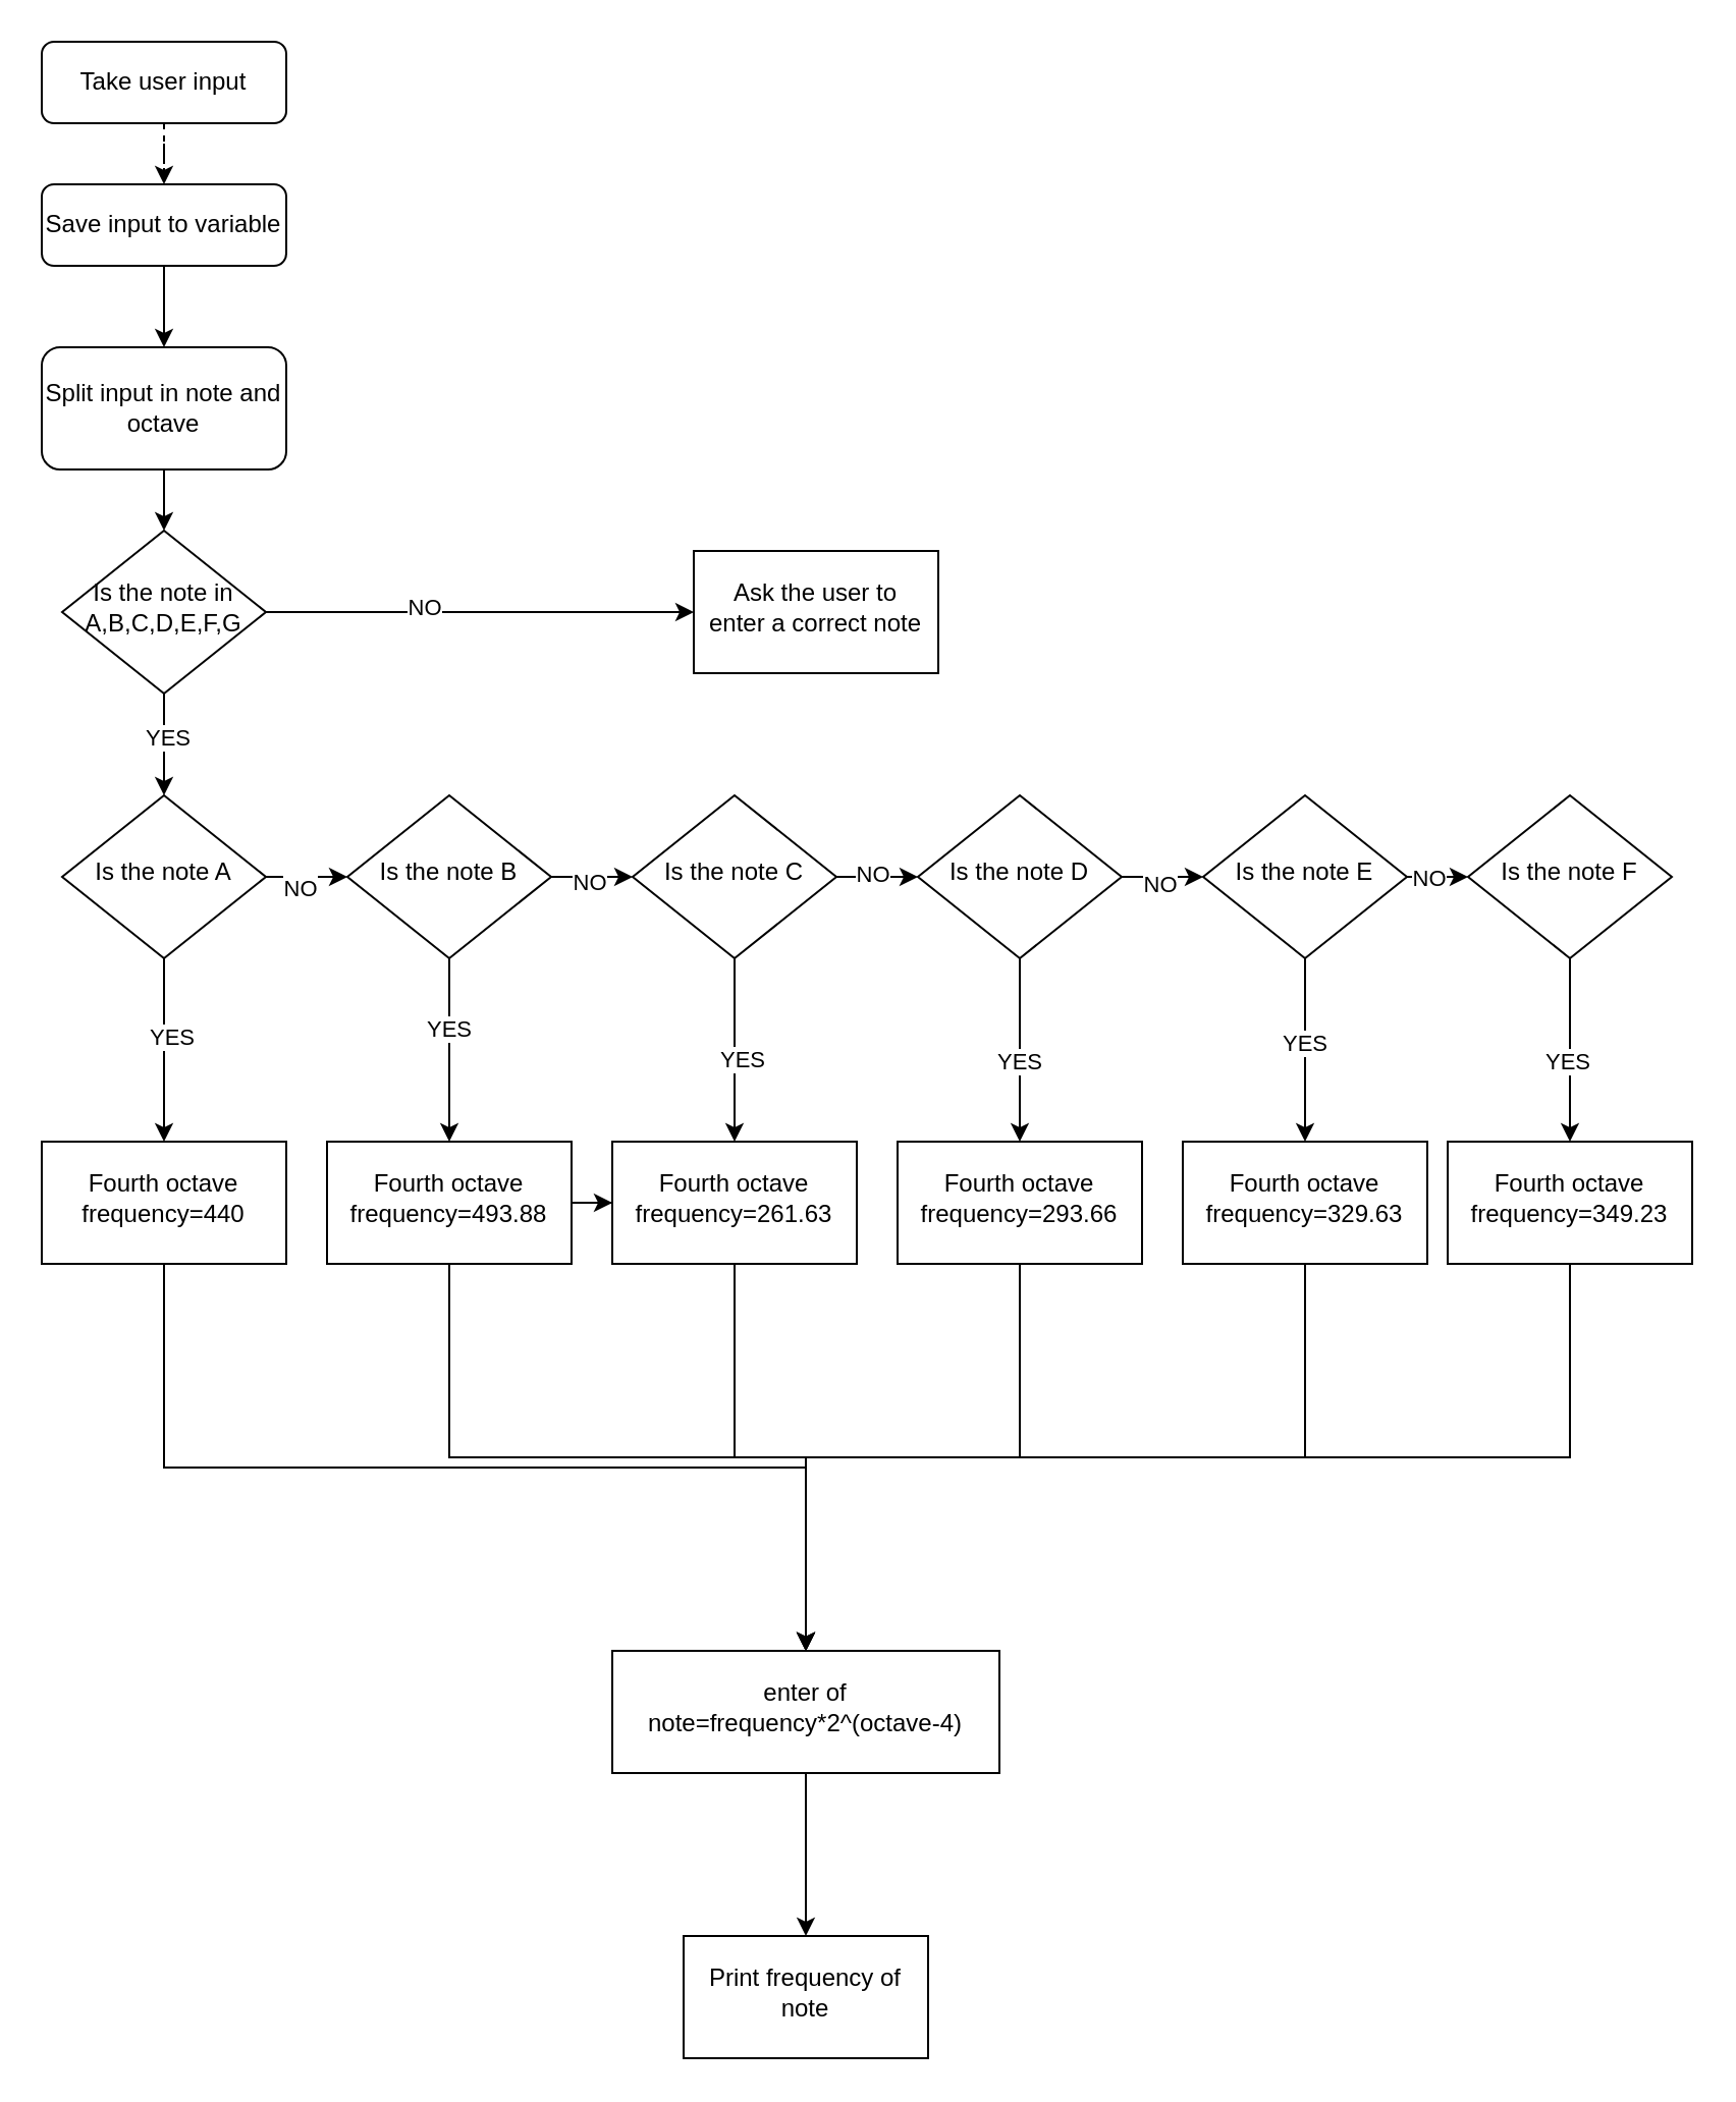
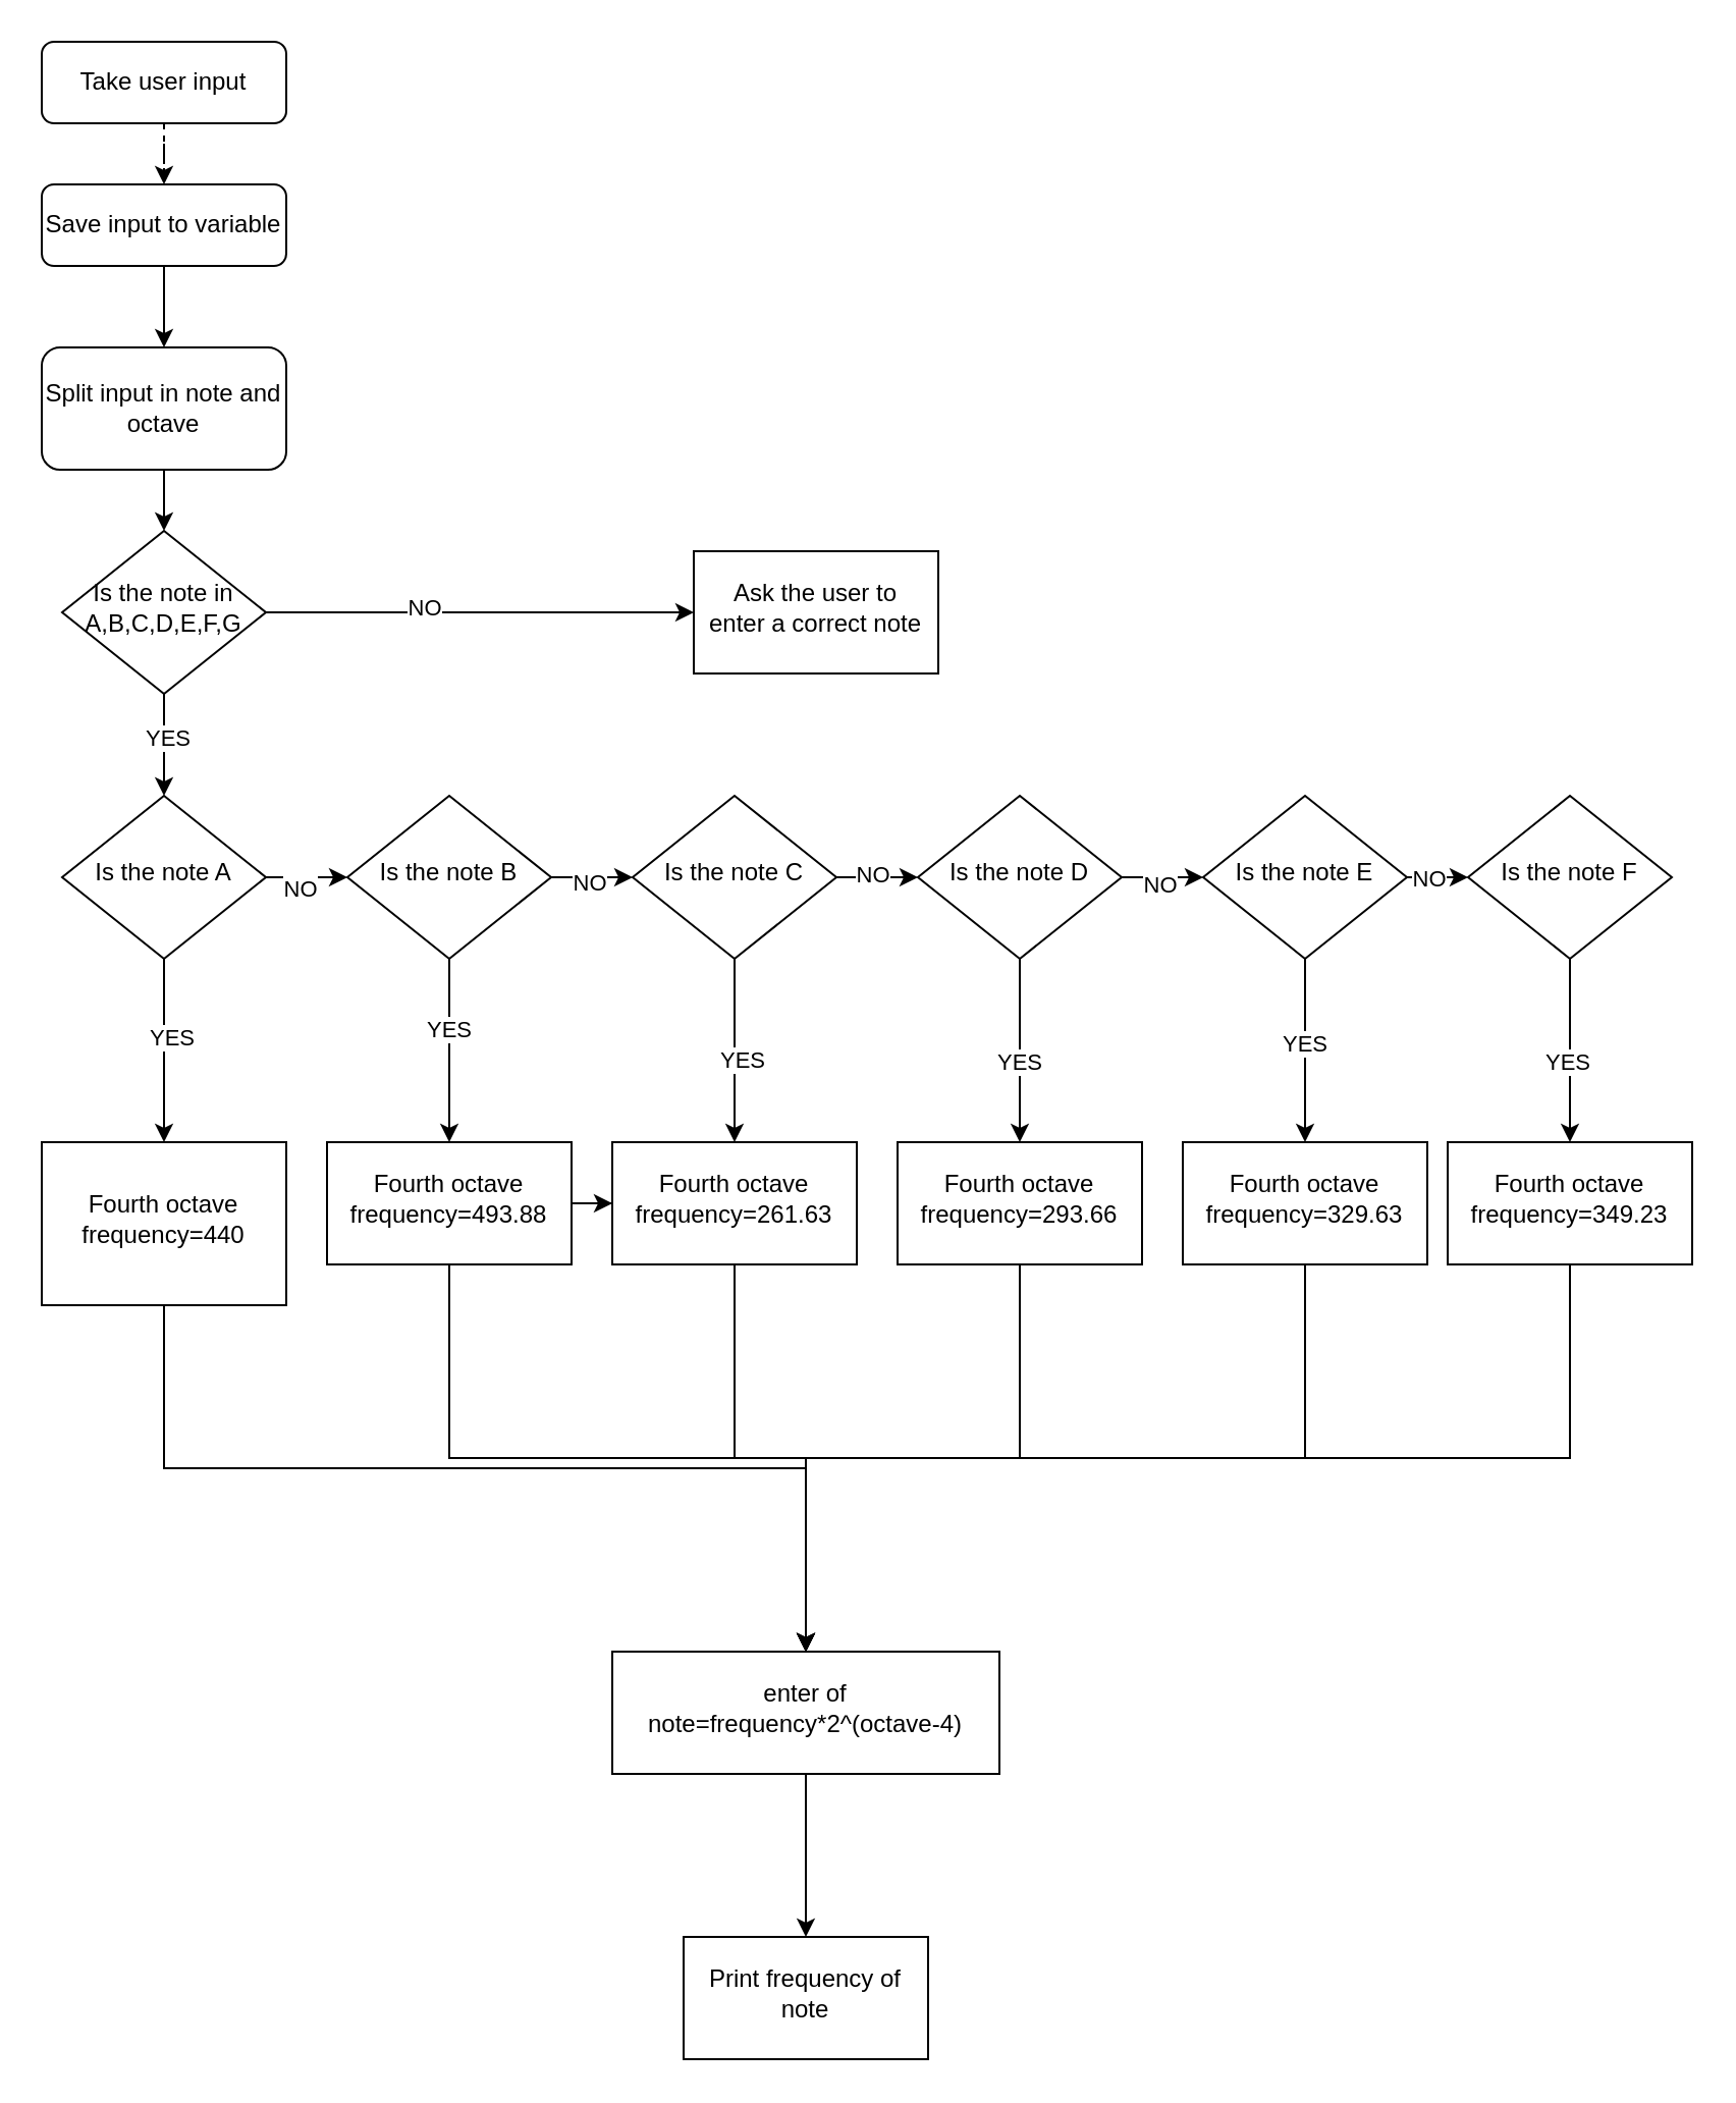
- <mxCell id="20" value="Fourth octave frequency=440" style="whiteSpace=wrap;html=1;shadow=0;strokeWidth=1;spacing=6;spacingTop=-4;" vertex="1" parent="1"><mxGeometry x="20" y="560" width="120" height="60" as="geometry" /></mxCell>
+ <mxCell id="20" value="Fourth octave frequency=440" style="whiteSpace=wrap;html=1;shadow=0;strokeWidth=1;spacing=6;spacingTop=-4;" vertex="1" parent="1"><mxGeometry x="20" y="560" width="120" height="80" as="geometry" /></mxCell>
